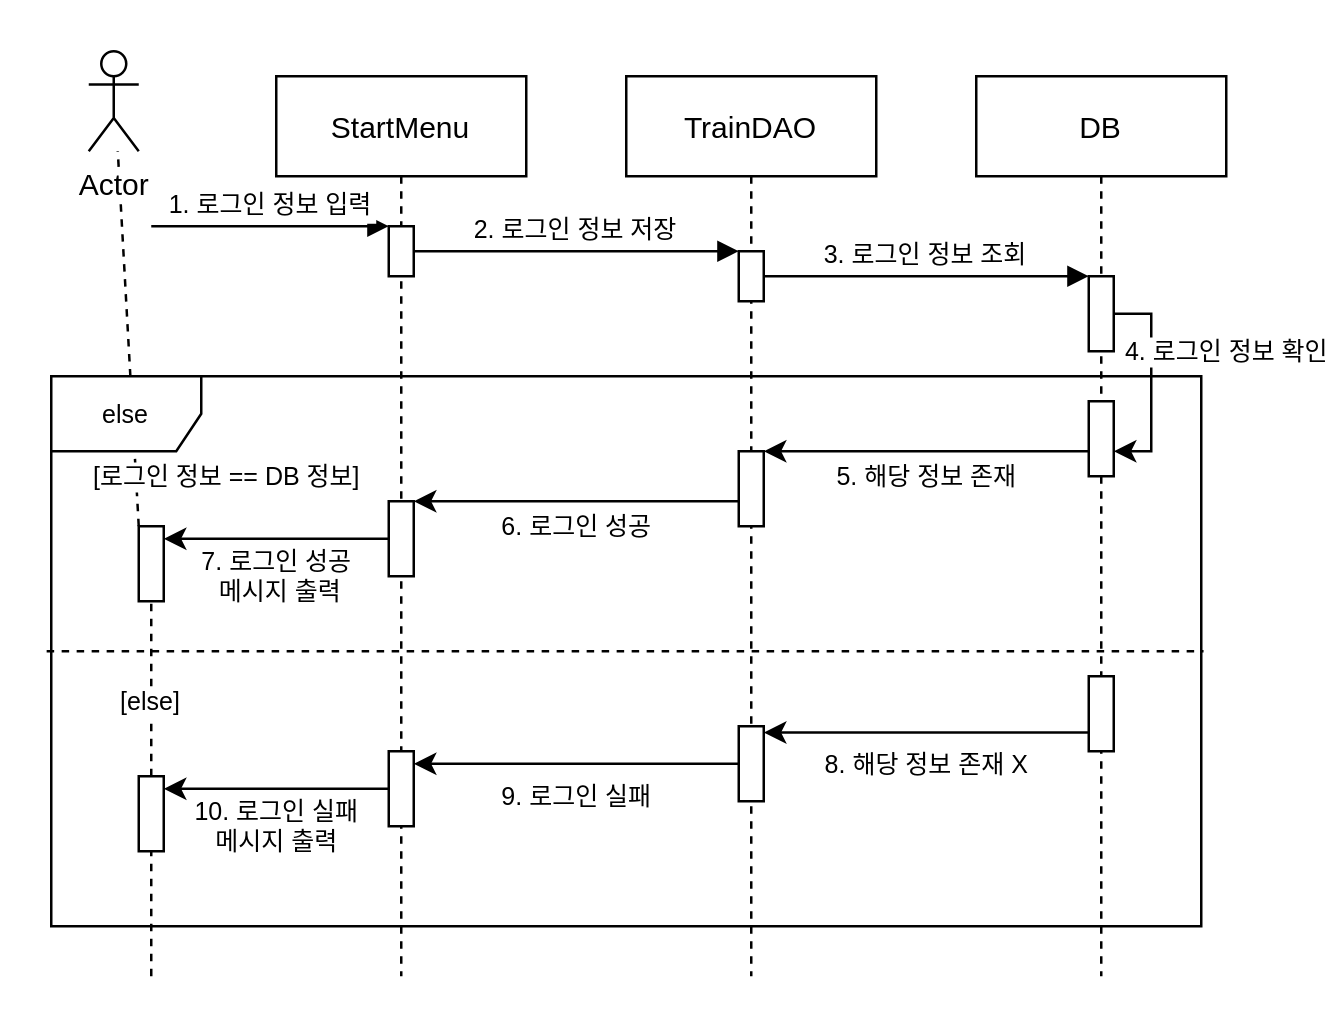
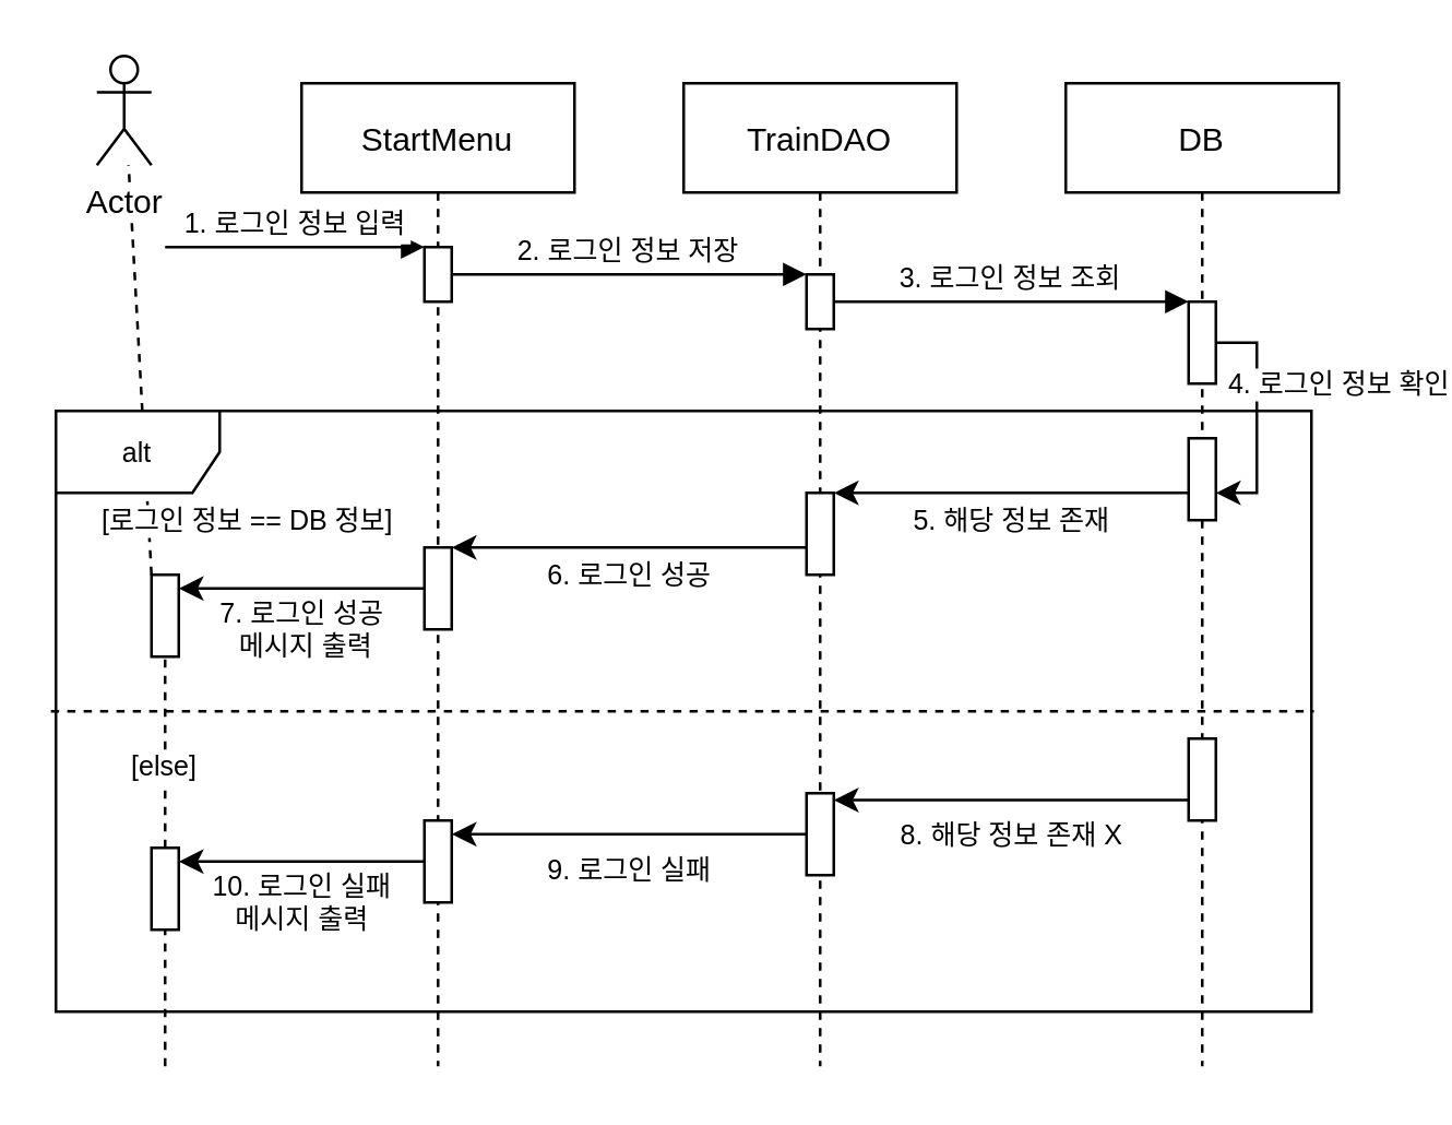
- <mxCell id="32" value="else" style="shape=umlFrame;whiteSpace=wrap;html=1;fontSize=10;width=60;height=30;" vertex="1" parent="1"><mxGeometry x="20" y="150" width="460" height="220" as="geometry" /></mxCell>
+ <mxCell id="32" value="alt" style="shape=umlFrame;whiteSpace=wrap;html=1;fontSize=10;width=60;height=30;" vertex="1" parent="1"><mxGeometry x="20" y="150" width="460" height="220" as="geometry" /></mxCell>
